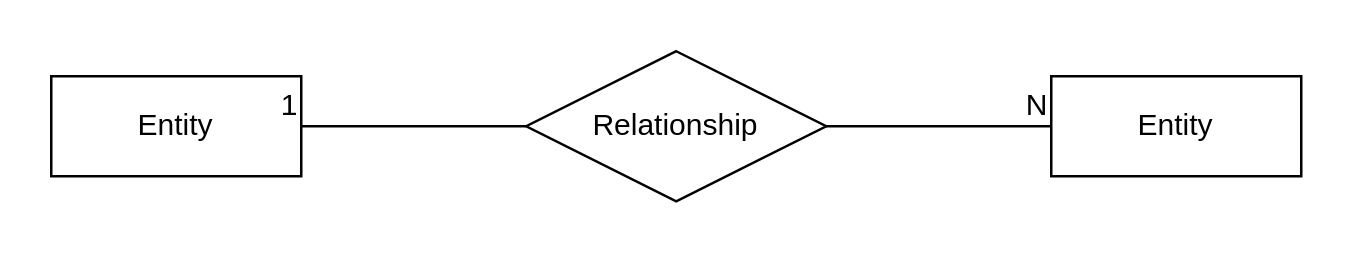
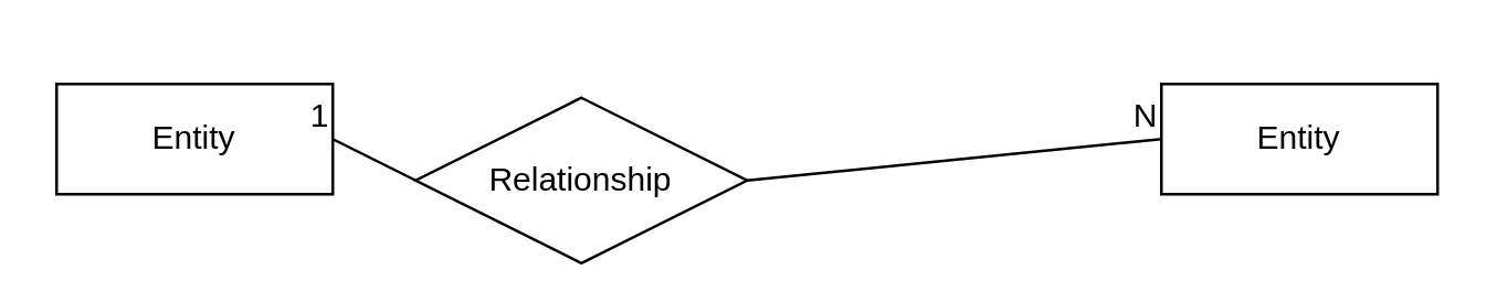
- <mxCell id="4" value="Relationship" style="shape=rhombus;perimeter=rhombusPerimeter;whiteSpace=wrap;html=1;align=center;" vertex="1" parent="1"><mxGeometry x="210" y="20" width="120" height="60" as="geometry" /></mxCell>
+ <mxCell id="4" value="Relationship" style="shape=rhombus;perimeter=rhombusPerimeter;whiteSpace=wrap;html=1;align=center;" vertex="1" parent="1"><mxGeometry x="150" y="35" width="120" height="60" as="geometry" /></mxCell>
